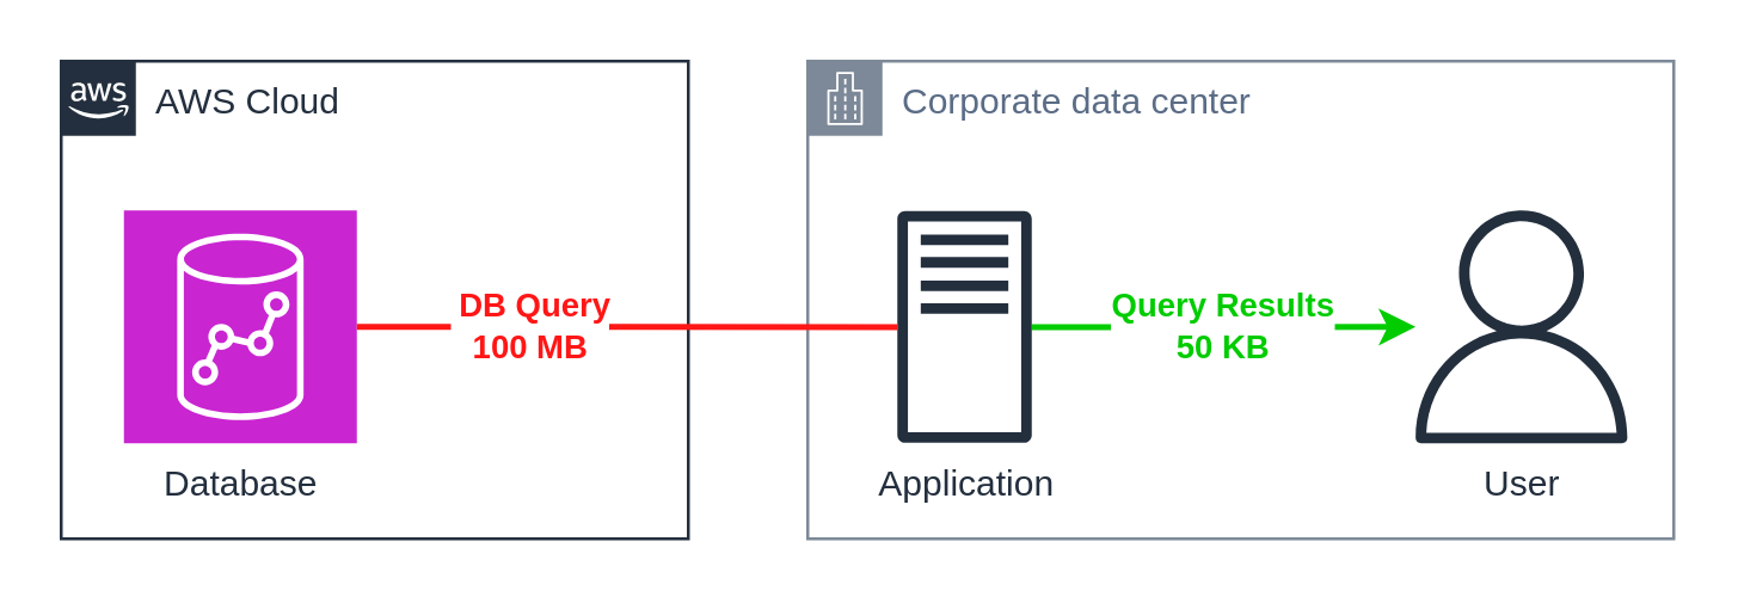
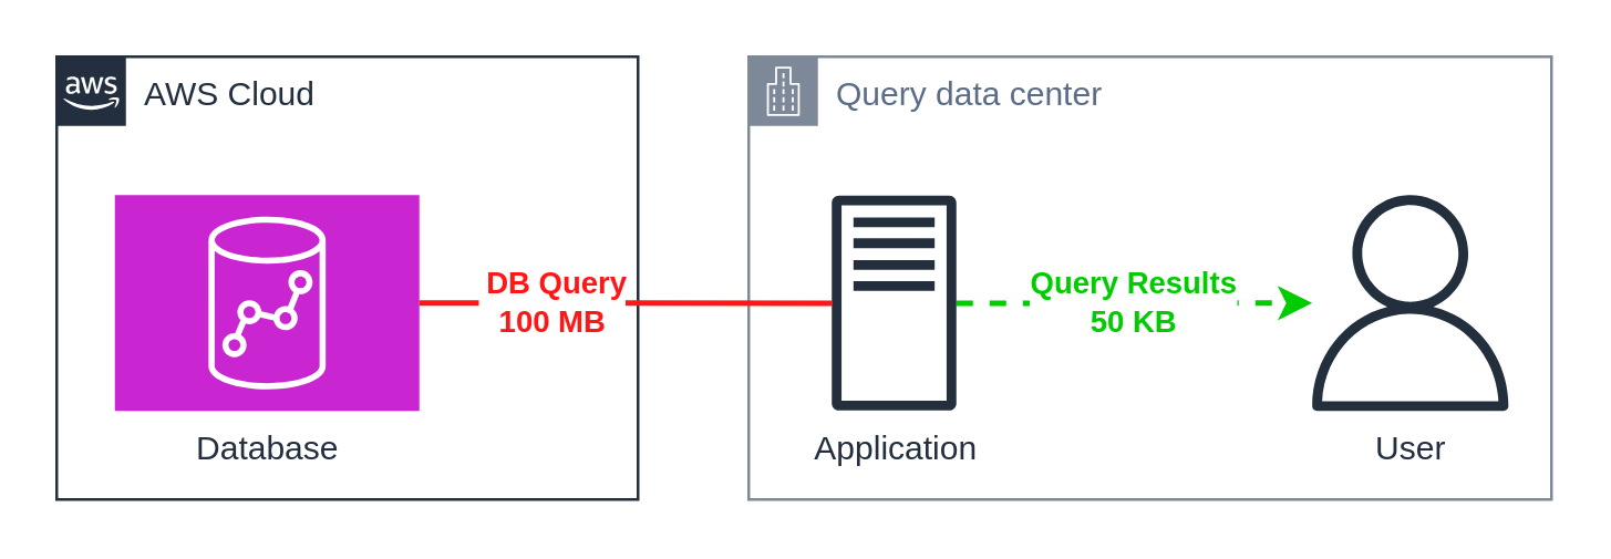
- <mxCell id="4" value="Corporate data center" style="points=[[0,0],[0.25,0],[0.5,0],[0.75,0],[1,0],[1,0.25],[1,0.5],[1,0.75],[1,1],[0.75,1],[0.5,1],[0.25,1],[0,1],[0,0.75],[0,0.5],[0,0.25]];outlineConnect=0;gradientColor=none;html=1;whiteSpace=wrap;fontSize=12;fontStyle=0;container=1;pointerEvents=0;collapsible=0;recursiveResize=0;shape=mxgraph.aws4.group;grIcon=mxgraph.aws4.group_corporate_data_center;strokeColor=#7D8998;fillColor=none;verticalAlign=top;align=left;spacingLeft=30;fontColor=#5A6C86;dashed=0;" parent="1" vertex="1"><mxGeometry x="270" y="20" width="290" height="160" as="geometry" /></mxCell>
+ <mxCell id="4" value="Query data center" style="points=[[0,0],[0.25,0],[0.5,0],[0.75,0],[1,0],[1,0.25],[1,0.5],[1,0.75],[1,1],[0.75,1],[0.5,1],[0.25,1],[0,1],[0,0.75],[0,0.5],[0,0.25]];outlineConnect=0;gradientColor=none;html=1;whiteSpace=wrap;fontSize=12;fontStyle=0;container=1;pointerEvents=0;collapsible=0;recursiveResize=0;shape=mxgraph.aws4.group;grIcon=mxgraph.aws4.group_corporate_data_center;strokeColor=#7D8998;fillColor=none;verticalAlign=top;align=left;spacingLeft=30;fontColor=#5A6C86;dashed=0;" parent="1" vertex="1"><mxGeometry x="270" y="20" width="290" height="160" as="geometry" /></mxCell>
- <mxCell id="3" value="Database" style="sketch=0;points=[[0,0,0],[0.25,0,0],[0.5,0,0],[0.75,0,0],[1,0,0],[0,1,0],[0.25,1,0],[0.5,1,0],[0.75,1,0],[1,1,0],[0,0.25,0],[0,0.5,0],[0,0.75,0],[1,0.25,0],[1,0.5,0],[1,0.75,0]];outlineConnect=0;fontColor=#232F3E;fillColor=#C925D1;strokeColor=#ffffff;dashed=0;verticalLabelPosition=bottom;verticalAlign=top;align=center;html=1;fontSize=12;fontStyle=0;aspect=fixed;shape=mxgraph.aws4.resourceIcon;resIcon=mxgraph.aws4.redshift;" parent="2" vertex="1"><mxGeometry x="21" y="50" width="78" height="78" as="geometry" /></mxCell>
+ <mxCell id="3" value="Database" style="sketch=0;points=[[0,0,0],[0.25,0,0],[0.5,0,0],[0.75,0,0],[1,0,0],[0,1,0],[0.25,1,0],[0.5,1,0],[0.75,1,0],[1,1,0],[0,0.25,0],[0,0.5,0],[0,0.75,0],[1,0.25,0],[1,0.5,0],[1,0.75,0]];outlineConnect=0;fontColor=#232F3E;fillColor=#C925D1;strokeColor=#ffffff;dashed=0;verticalLabelPosition=bottom;verticalAlign=top;align=center;html=1;fontSize=12;fontStyle=0;aspect=fixed;shape=mxgraph.aws4.resourceIcon;resIcon=mxgraph.aws4.redshift;" parent="2" vertex="1"><mxGeometry x="21" y="50" width="110" height="78" as="geometry" /></mxCell>
- <mxCell id="5" value="Query Results&lt;div&gt;50 KB&lt;/div&gt;" style="edgeStyle=orthogonalEdgeStyle;rounded=0;orthogonalLoop=1;jettySize=auto;html=1;strokeWidth=2;strokeColor=#00CC00;fontColor=#00CC00;fontStyle=1" parent="4" source="6" target="7" edge="1"><mxGeometry relative="1" as="geometry" /></mxCell>
+ <mxCell id="5" value="Query Results&lt;div&gt;50 KB&lt;/div&gt;" style="edgeStyle=orthogonalEdgeStyle;rounded=0;orthogonalLoop=1;jettySize=auto;html=1;strokeWidth=2;strokeColor=#00CC00;fontColor=#00CC00;fontStyle=1;dashed=1;" parent="4" source="6" target="7" edge="1"><mxGeometry relative="1" as="geometry" /></mxCell>
